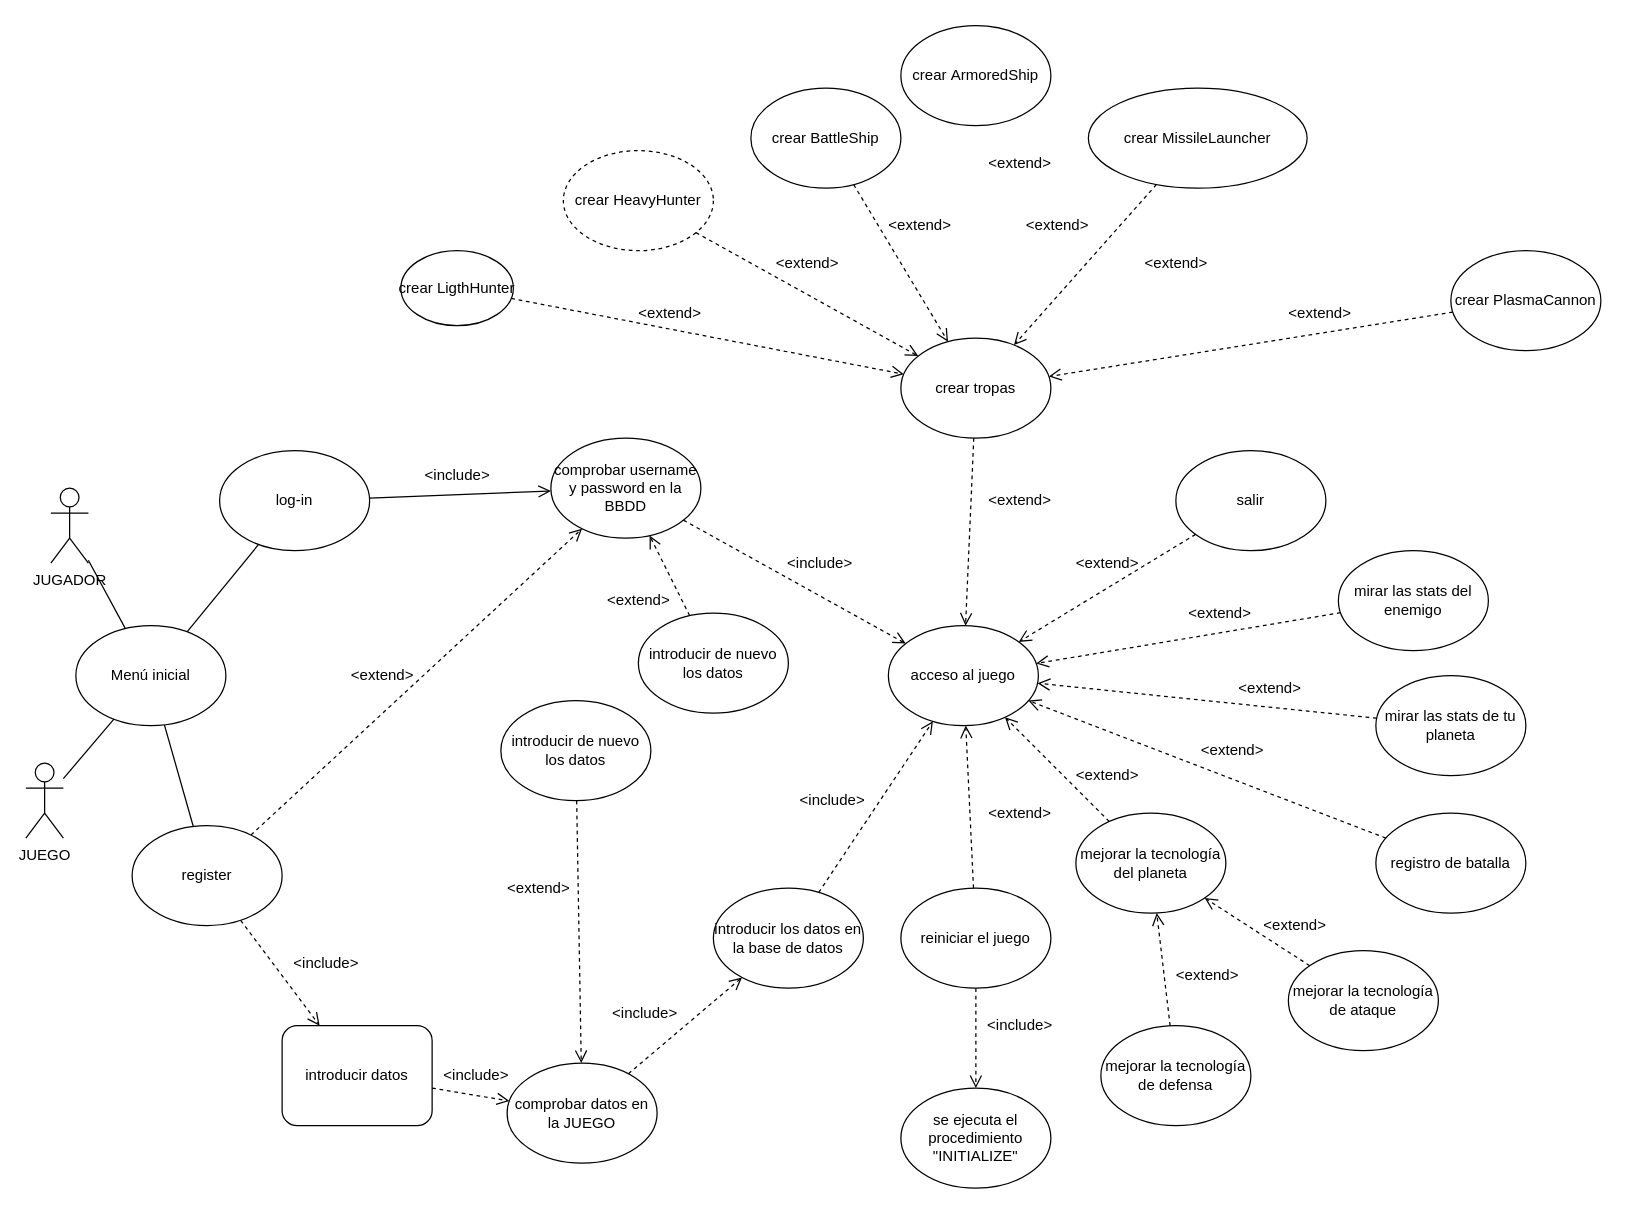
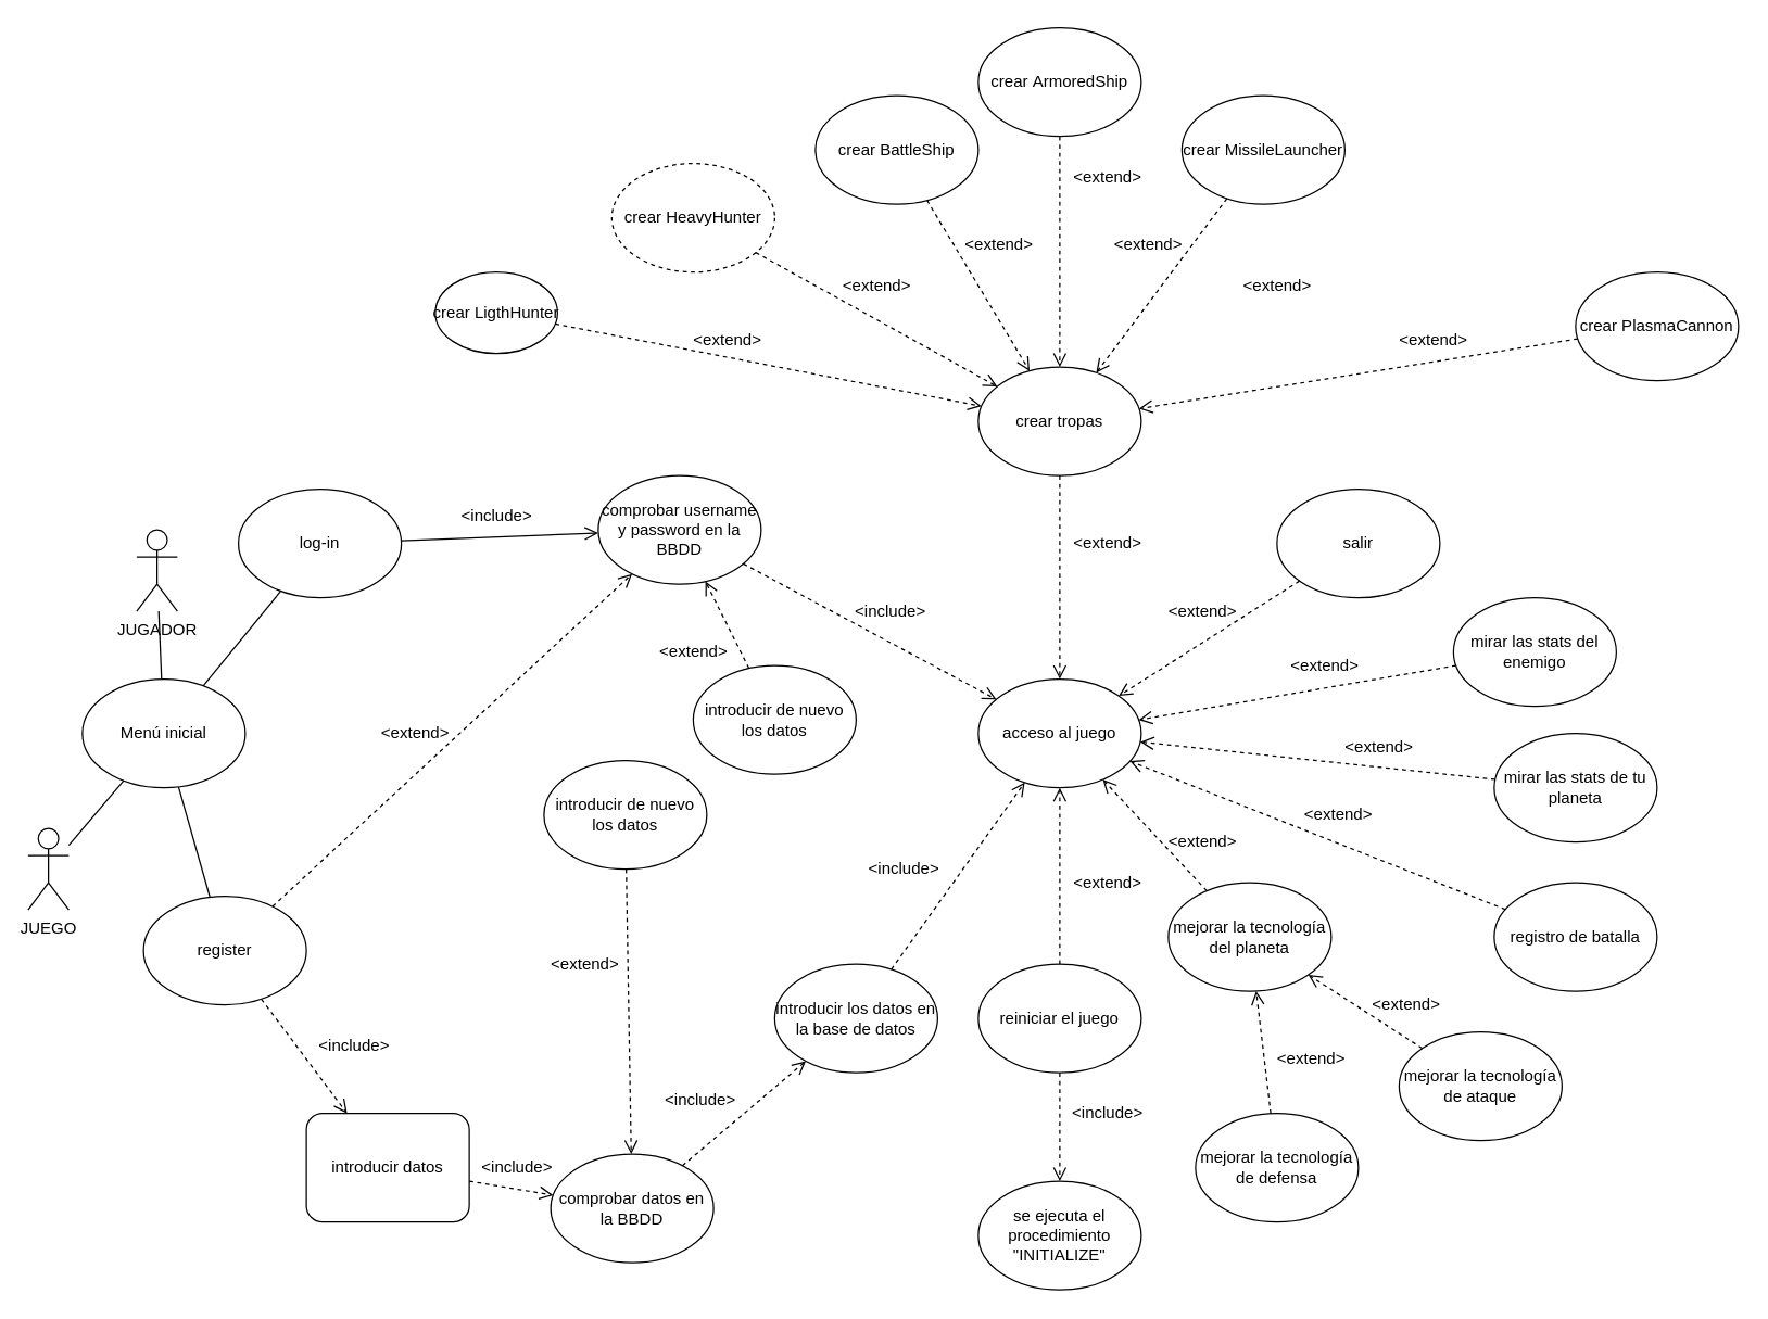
- <mxCell id="44" value="crear&amp;nbsp;MissileLauncher" style="ellipse;whiteSpace=wrap;html=1;" parent="1" vertex="1"><mxGeometry x="870" y="70" width="175" height="80" as="geometry" /></mxCell>
+ <mxCell id="44" value="crear&amp;nbsp;MissileLauncher" style="ellipse;whiteSpace=wrap;html=1;" parent="1" vertex="1"><mxGeometry x="870" y="70" width="120" height="80" as="geometry" /></mxCell>
+ <mxCell id="49" value="" style="html=1;verticalAlign=bottom;endArrow=open;dashed=1;endSize=8;rounded=0;" parent="1" source="40" target="22" edge="1"><mxGeometry relative="1" as="geometry"><mxPoint x="1048.933" y="29.314" as="sourcePoint" /><mxPoint x="980.987" y="270.676" as="targetPoint" /></mxGeometry></mxCell>
- <mxCell id="2" value="JUGADOR" style="shape=umlActor;verticalLabelPosition=bottom;verticalAlign=top;html=1;outlineConnect=0;" parent="1" vertex="1"><mxGeometry x="40" y="390" width="30" height="60" as="geometry" /></mxCell>
+ <mxCell id="2" value="JUGADOR" style="shape=umlActor;verticalLabelPosition=bottom;verticalAlign=top;html=1;outlineConnect=0;" parent="1" vertex="1"><mxGeometry x="100" y="390" width="30" height="60" as="geometry" /></mxCell>
- <mxCell id="11" value="acceso al juego" style="ellipse;whiteSpace=wrap;html=1;" parent="1" vertex="1"><mxGeometry x="710" y="500" width="120" height="80" as="geometry" /></mxCell>
+ <mxCell id="11" value="acceso al juego" style="ellipse;whiteSpace=wrap;html=1;" parent="1" vertex="1"><mxGeometry x="720" y="500" width="120" height="80" as="geometry" /></mxCell>
- <mxCell id="10" value="comprobar datos en la JUEGO" style="ellipse;whiteSpace=wrap;html=1;" parent="1" vertex="1"><mxGeometry x="405" y="850" width="120" height="80" as="geometry" /></mxCell>
+ <mxCell id="10" value="comprobar datos en la BBDD" style="ellipse;whiteSpace=wrap;html=1;" parent="1" vertex="1"><mxGeometry x="405" y="850" width="120" height="80" as="geometry" /></mxCell>
